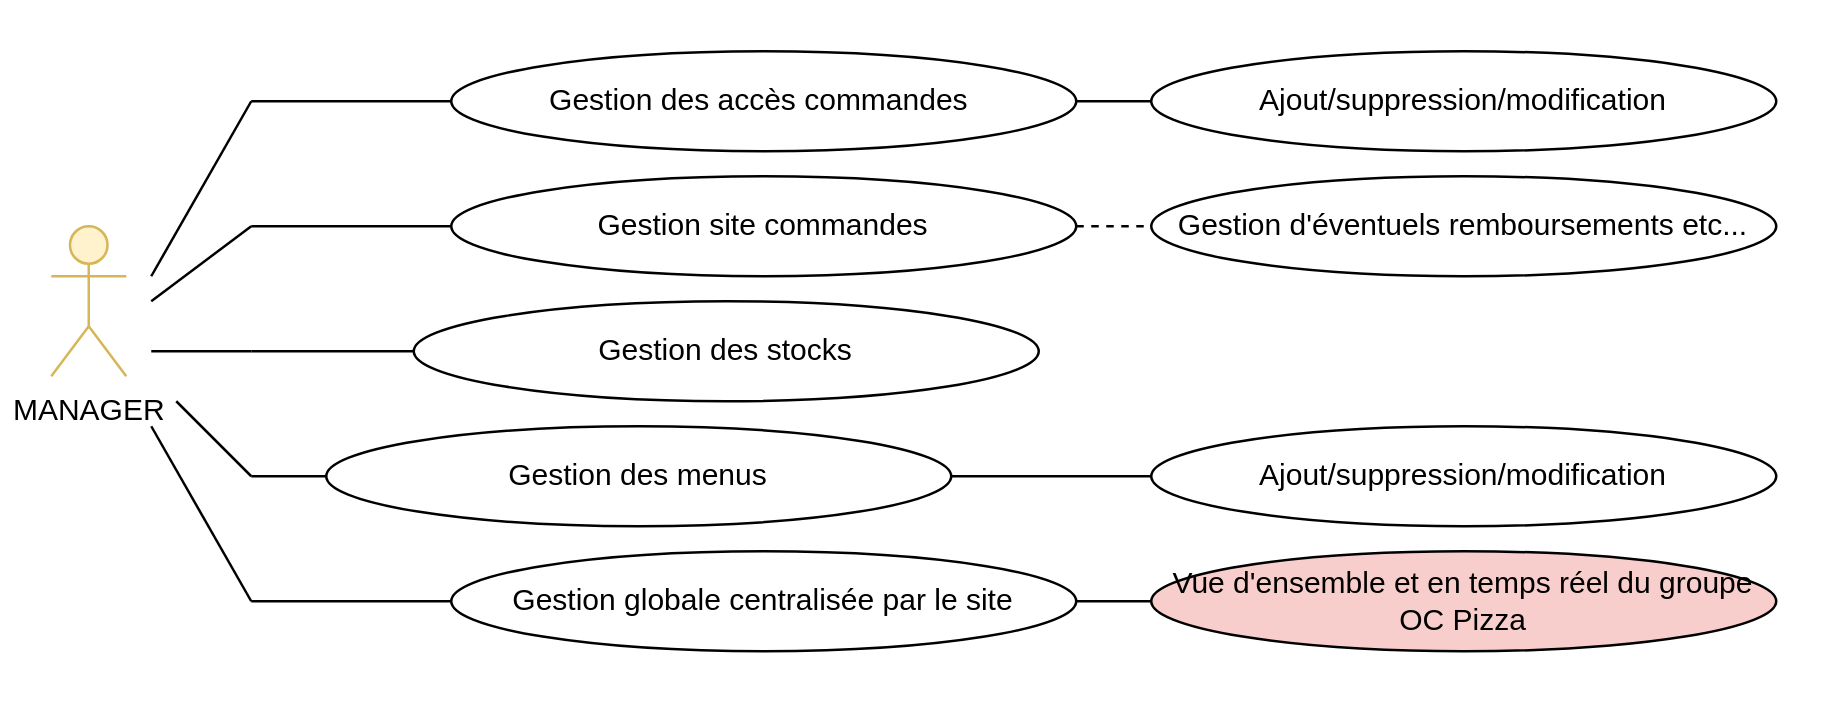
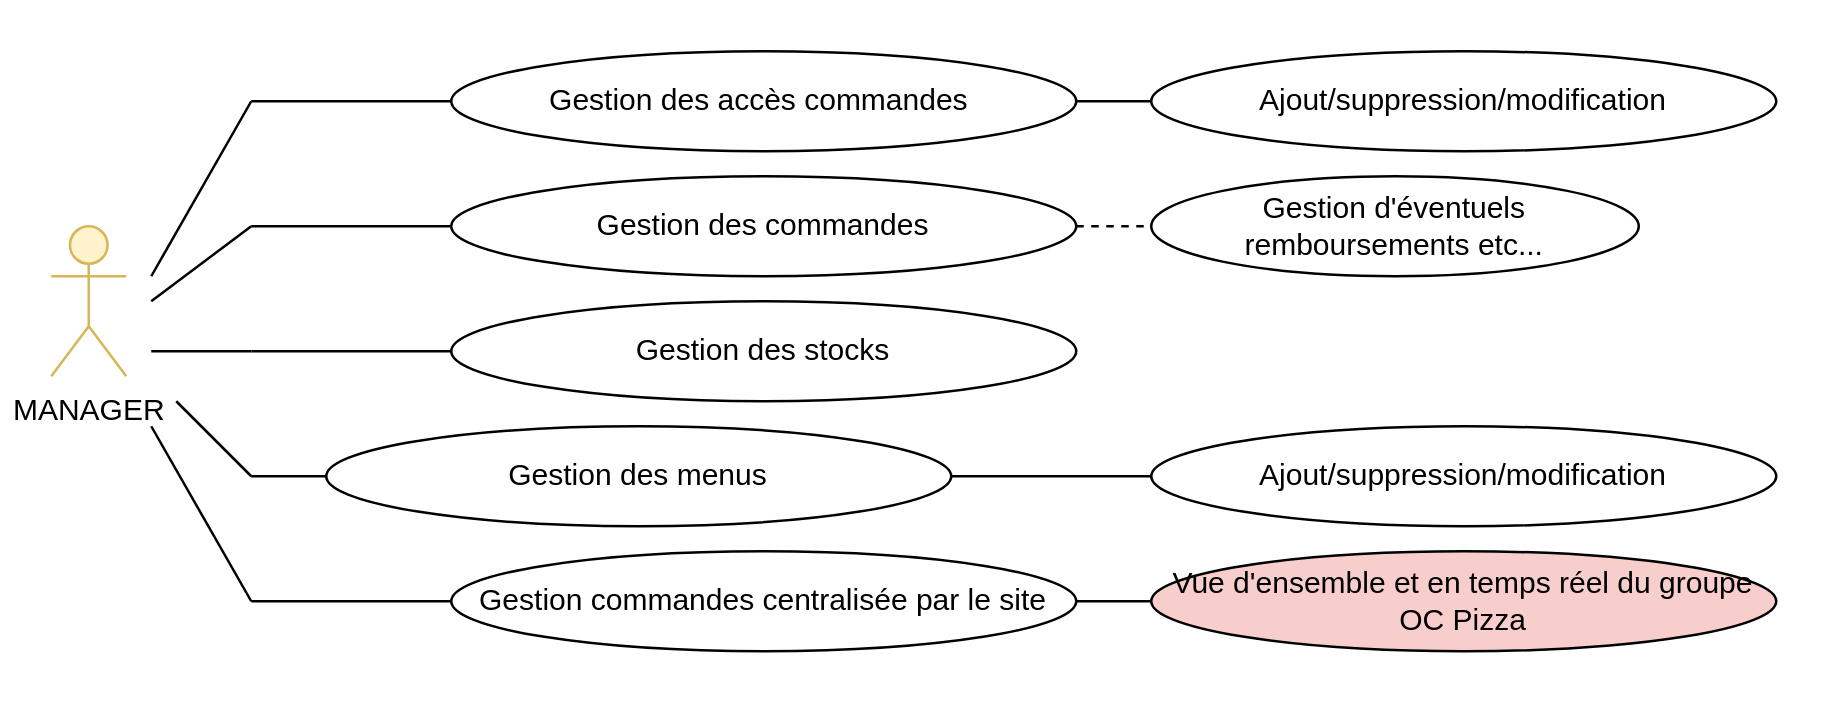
- <mxCell id="10" value="Gestion site commandes" style="ellipse;whiteSpace=wrap;html=1;" vertex="1" parent="1"><mxGeometry x="180" y="70" width="250" height="40" as="geometry" /></mxCell>
+ <mxCell id="10" value="Gestion des commandes" style="ellipse;whiteSpace=wrap;html=1;" vertex="1" parent="1"><mxGeometry x="180" y="70" width="250" height="40" as="geometry" /></mxCell>
- <mxCell id="16" value="Gestion d'éventuels remboursements etc..." style="ellipse;whiteSpace=wrap;html=1;" vertex="1" parent="1"><mxGeometry x="460" y="70" width="250" height="40" as="geometry" /></mxCell>
+ <mxCell id="16" value="Gestion d'éventuels remboursements etc..." style="ellipse;whiteSpace=wrap;html=1;" vertex="1" parent="1"><mxGeometry x="460" y="70" width="195" height="40" as="geometry" /></mxCell>
- <mxCell id="11" value="Gestion des stocks" style="ellipse;whiteSpace=wrap;html=1;" vertex="1" parent="1"><mxGeometry x="165" y="120" width="250" height="40" as="geometry" /></mxCell>
+ <mxCell id="11" value="Gestion des stocks" style="ellipse;whiteSpace=wrap;html=1;" vertex="1" parent="1"><mxGeometry x="180" y="120" width="250" height="40" as="geometry" /></mxCell>
- <mxCell id="13" value="Gestion globale centralisée par le site" style="ellipse;whiteSpace=wrap;html=1;" vertex="1" parent="1"><mxGeometry x="180" y="220" width="250" height="40" as="geometry" /></mxCell>
+ <mxCell id="13" value="Gestion commandes centralisée par le site" style="ellipse;whiteSpace=wrap;html=1;" vertex="1" parent="1"><mxGeometry x="180" y="220" width="250" height="40" as="geometry" /></mxCell>
